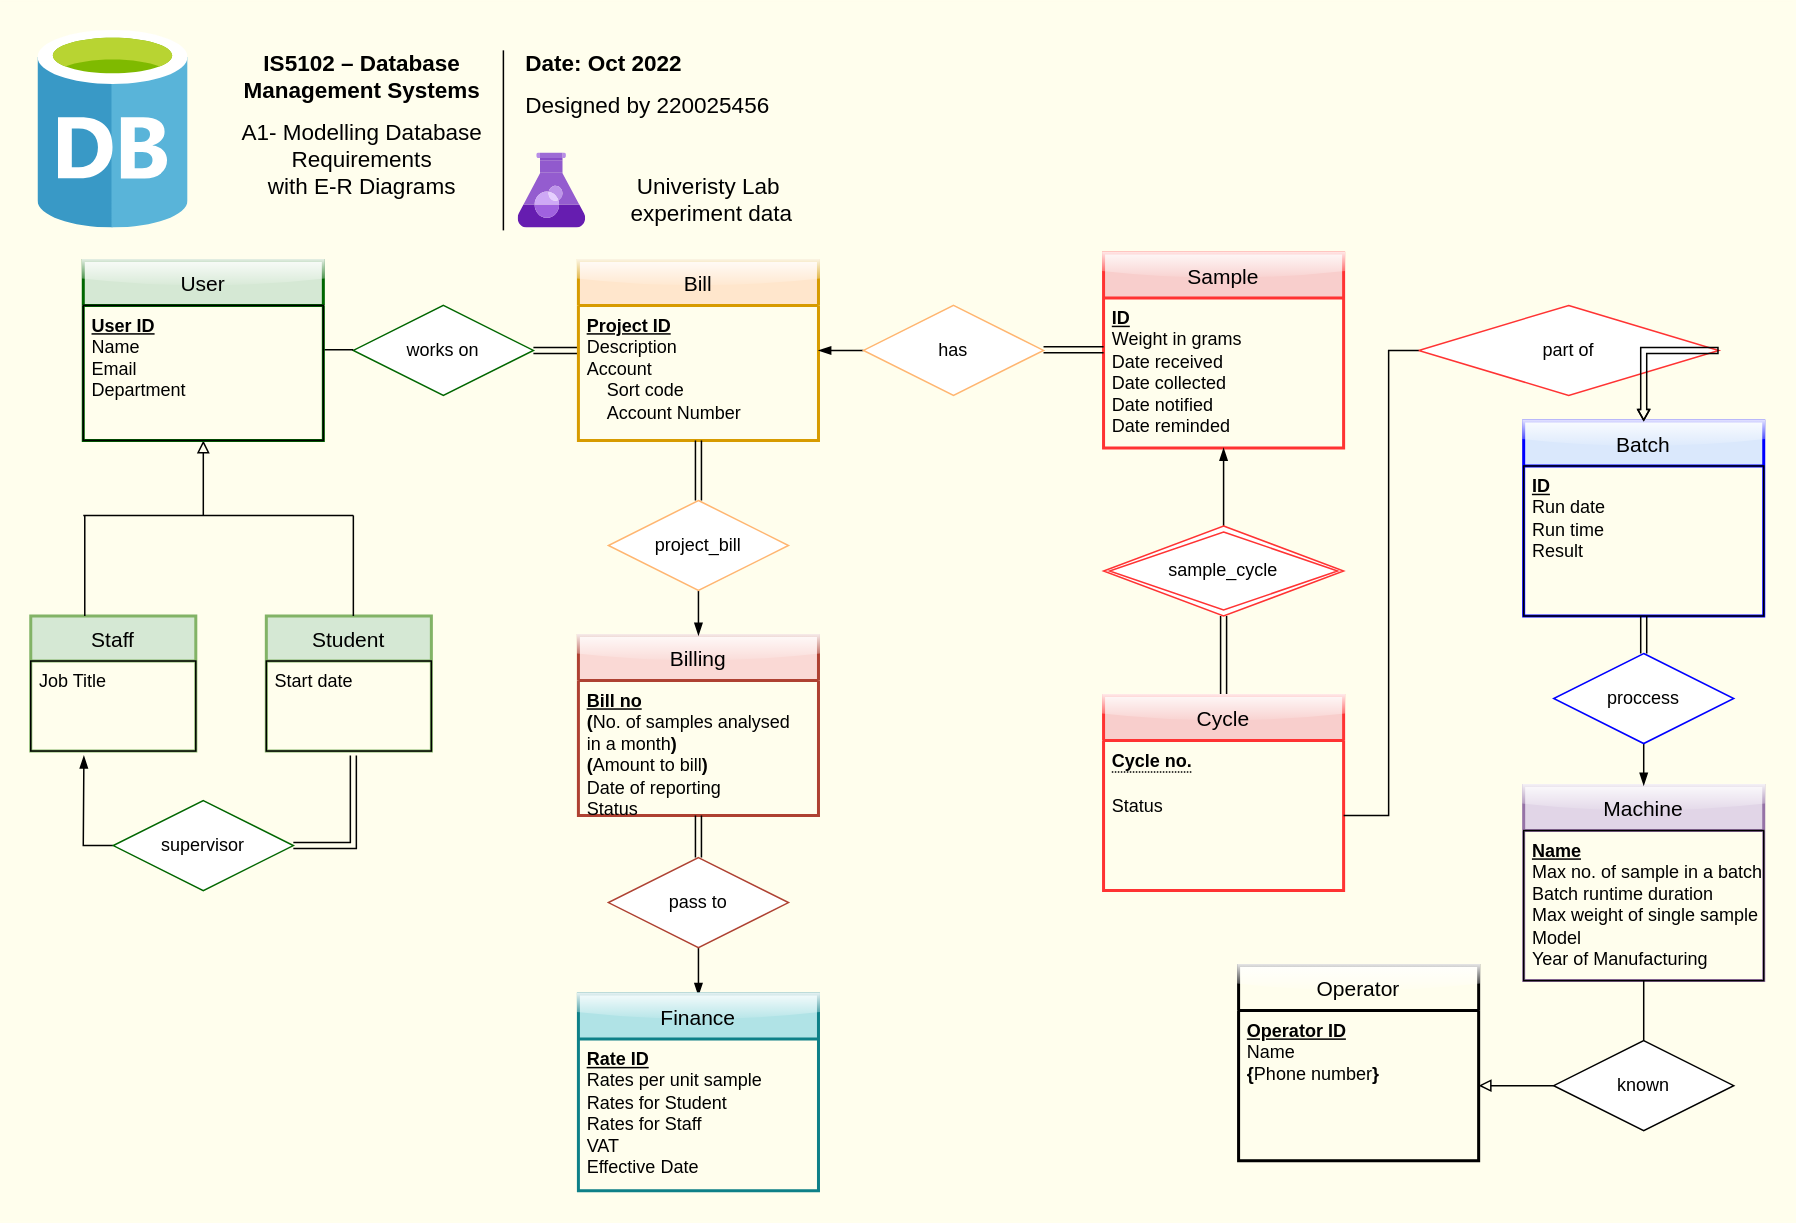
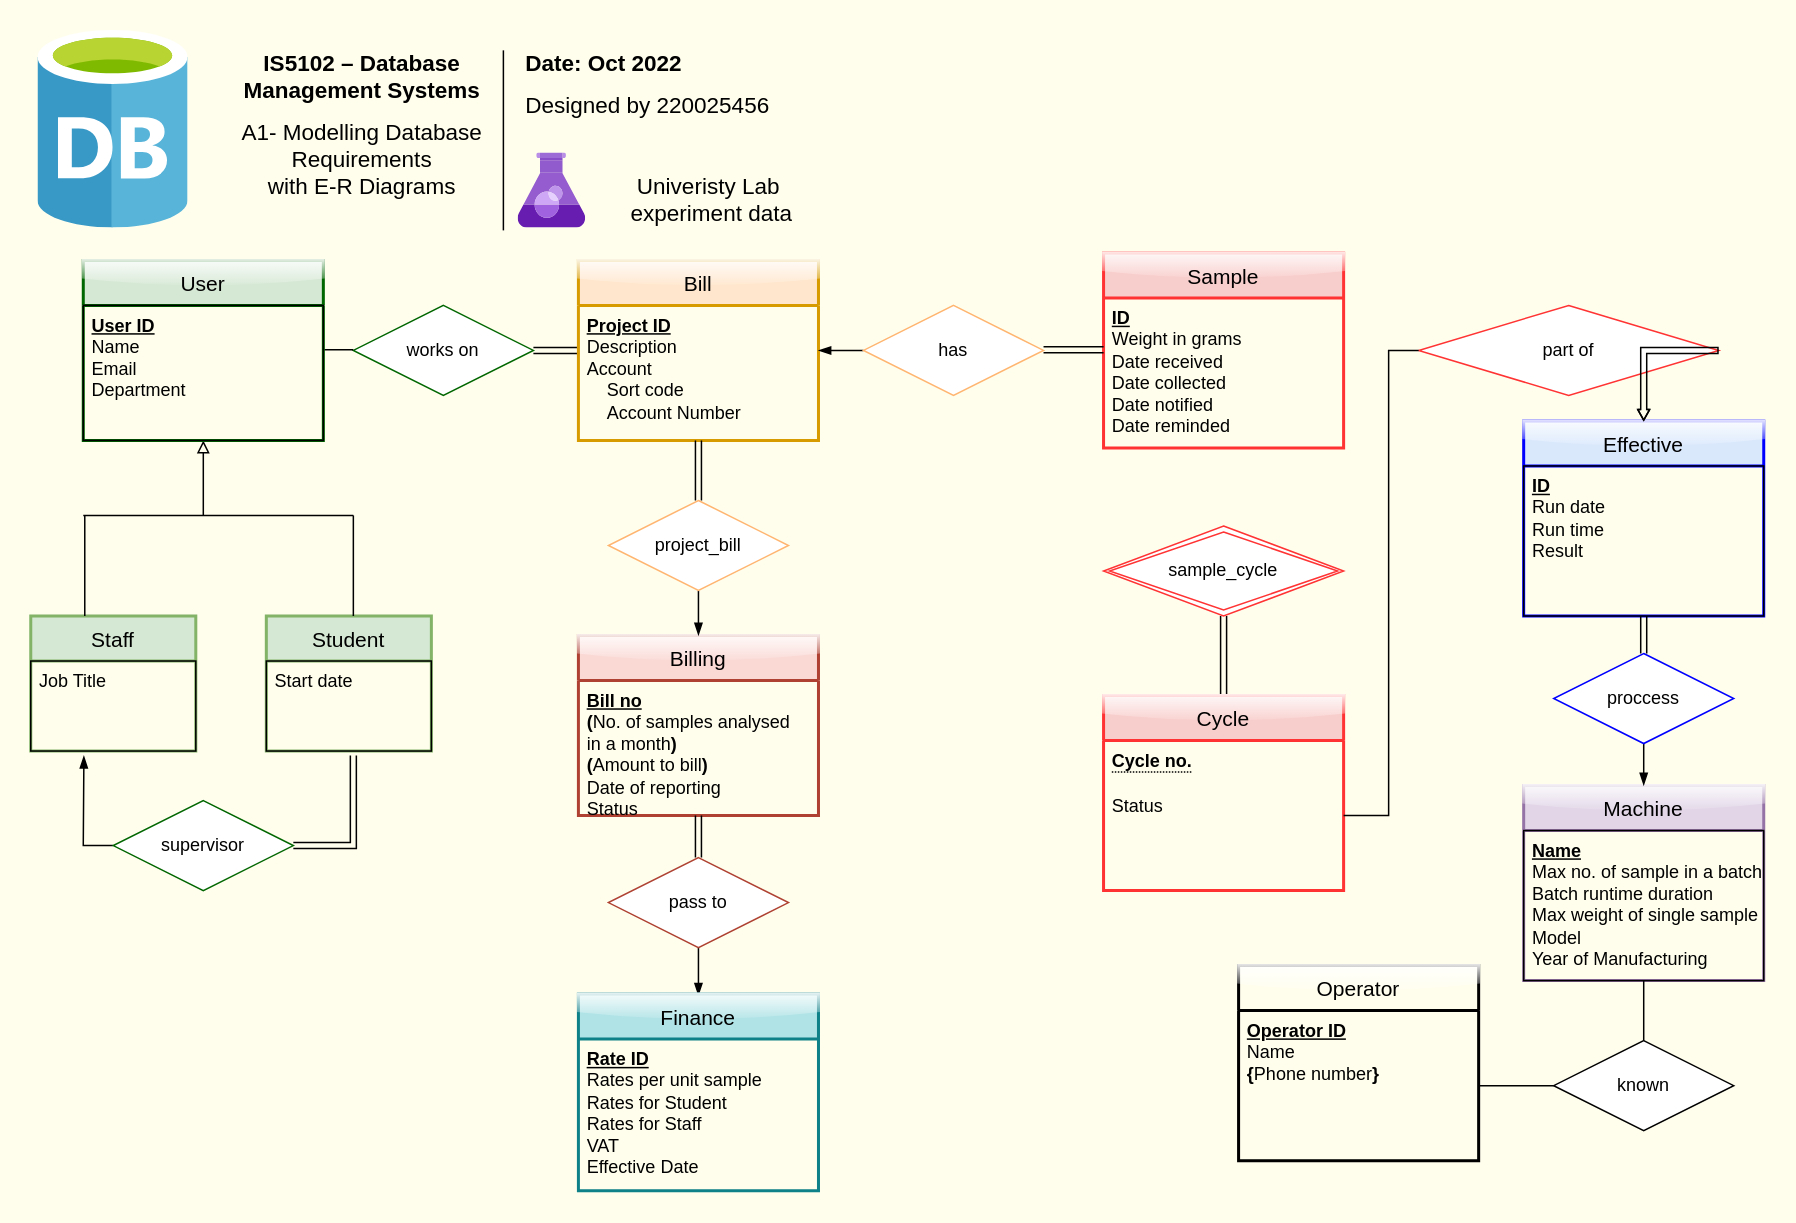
- <mxCell id="29" value="Batch" style="swimlane;childLayout=stackLayout;horizontal=1;startSize=30;horizontalStack=0;fontSize=14;fontStyle=0;strokeWidth=2;resizeParent=0;resizeLast=1;shadow=0;dashed=0;align=center;rounded=0;glass=1;fillColor=#dae8fc;strokeColor=#0000FF;" parent="1" vertex="1"><mxGeometry x="1015" y="280" width="160" height="130" as="geometry"><mxRectangle x="1000" y="-543" width="80" height="30" as="alternateBounds" /></mxGeometry></mxCell>
+ <mxCell id="29" value="Effective" style="swimlane;childLayout=stackLayout;horizontal=1;startSize=30;horizontalStack=0;fontSize=14;fontStyle=0;strokeWidth=2;resizeParent=0;resizeLast=1;shadow=0;dashed=0;align=center;rounded=0;glass=1;fillColor=#dae8fc;strokeColor=#0000FF;" parent="1" vertex="1"><mxGeometry x="1015" y="280" width="160" height="130" as="geometry"><mxRectangle x="1000" y="-543" width="80" height="30" as="alternateBounds" /></mxGeometry></mxCell>
- <mxCell id="38" value="" style="edgeStyle=none;rounded=0;orthogonalLoop=1;jettySize=auto;html=1;strokeColor=default;endArrow=blockThin;endFill=1;" parent="1" source="40" target="8" edge="1"><mxGeometry relative="1" as="geometry" /></mxCell>
- <mxCell id="56" value="" style="edgeStyle=orthogonalEdgeStyle;rounded=0;orthogonalLoop=1;jettySize=auto;html=1;endArrow=block;endFill=0;" parent="1" source="57" target="59" edge="1"><mxGeometry relative="1" as="geometry" /></mxCell>
+ <mxCell id="56" value="" style="edgeStyle=orthogonalEdgeStyle;rounded=0;orthogonalLoop=1;jettySize=auto;html=1;endArrow=none;endFill=0;" parent="1" source="57" target="59" edge="1"><mxGeometry relative="1" as="geometry" /></mxCell>
